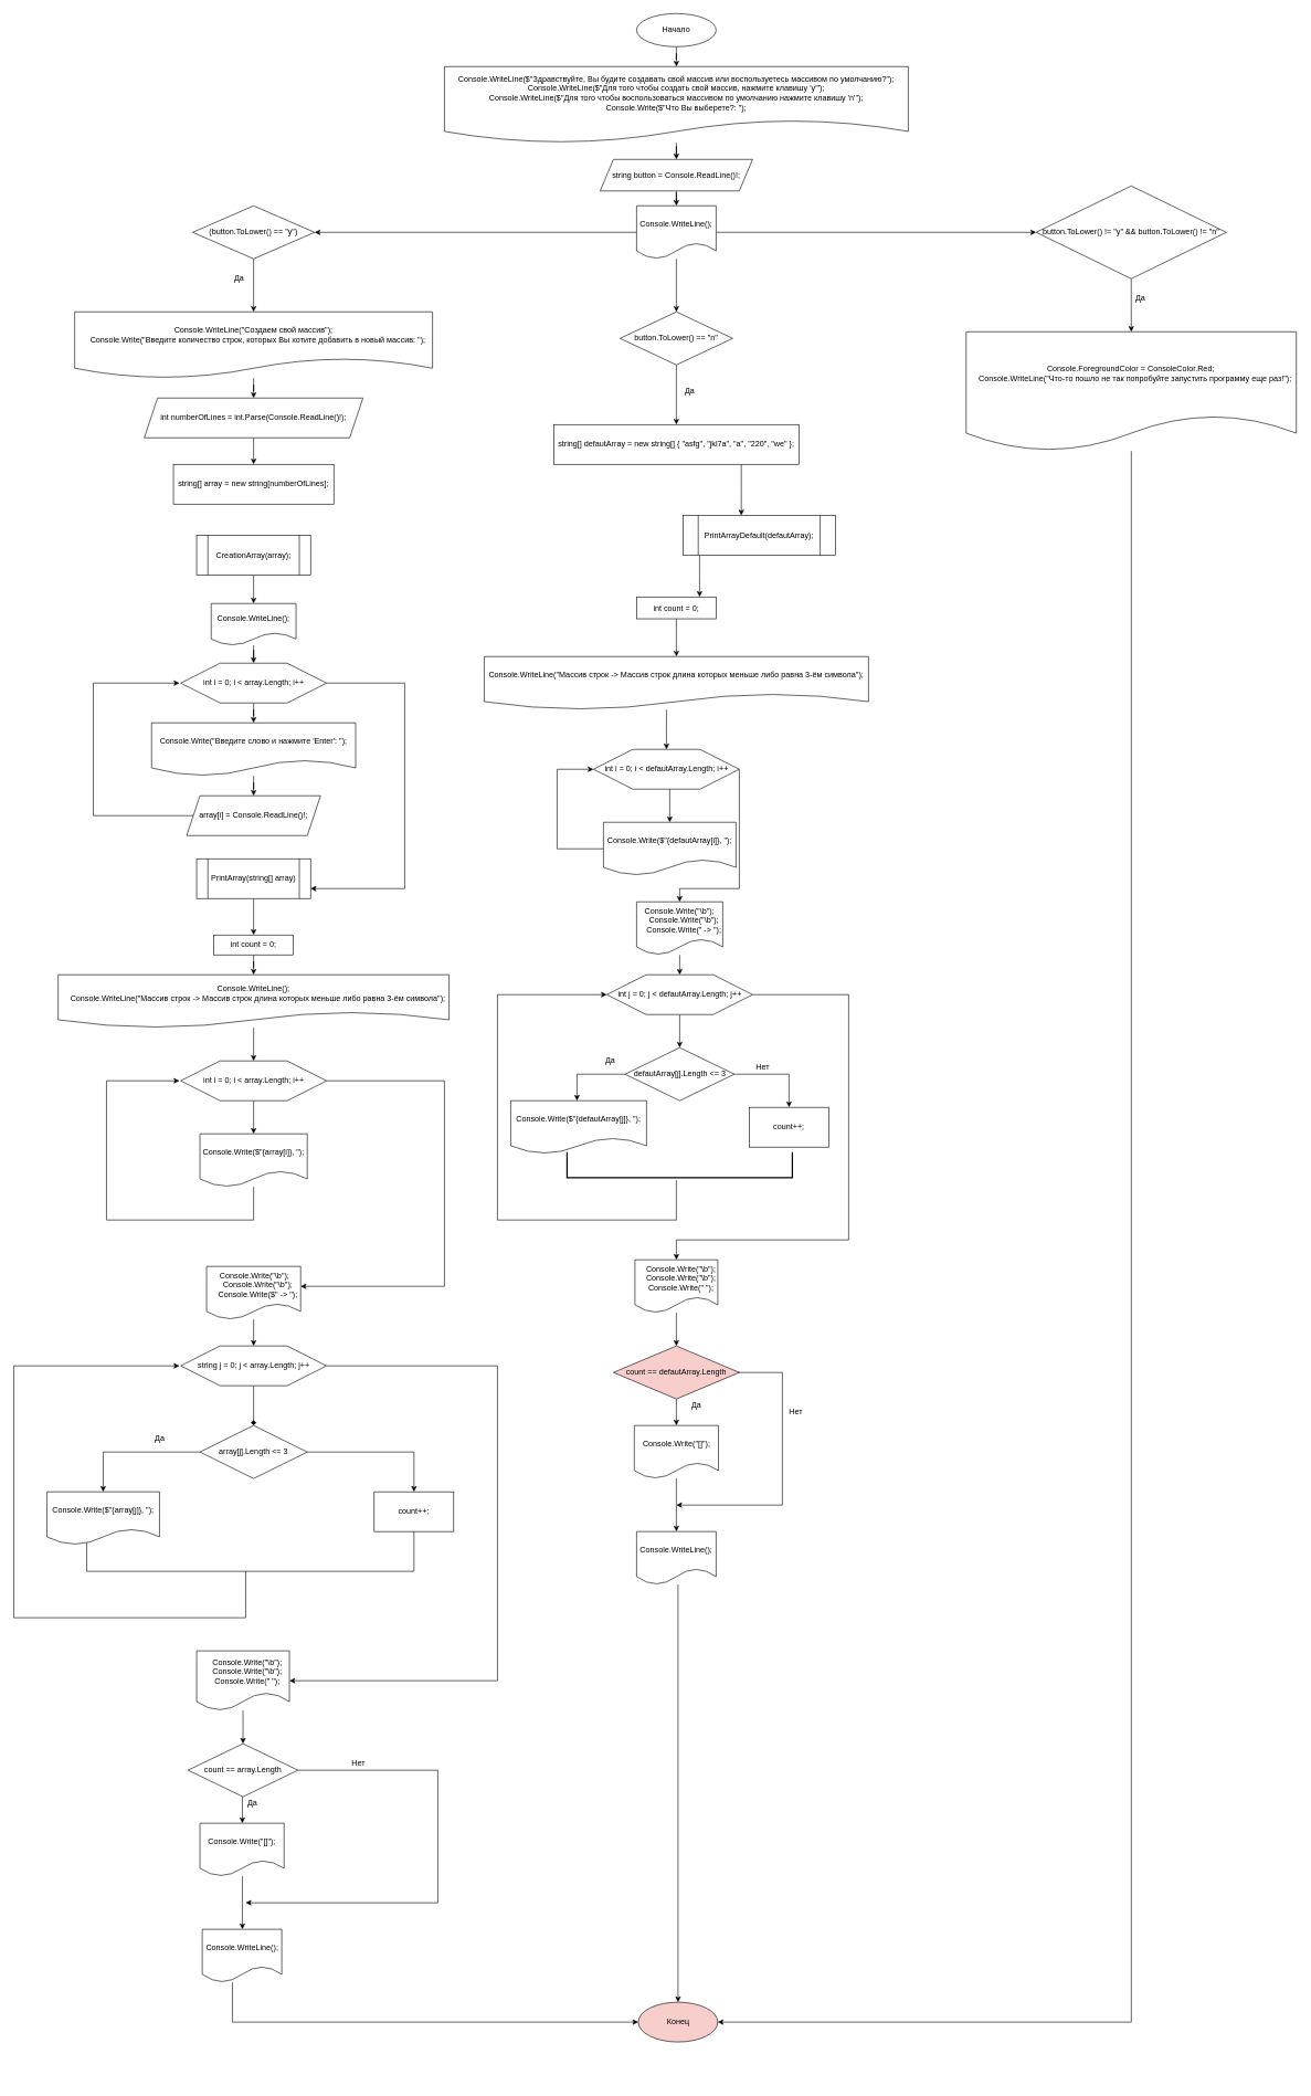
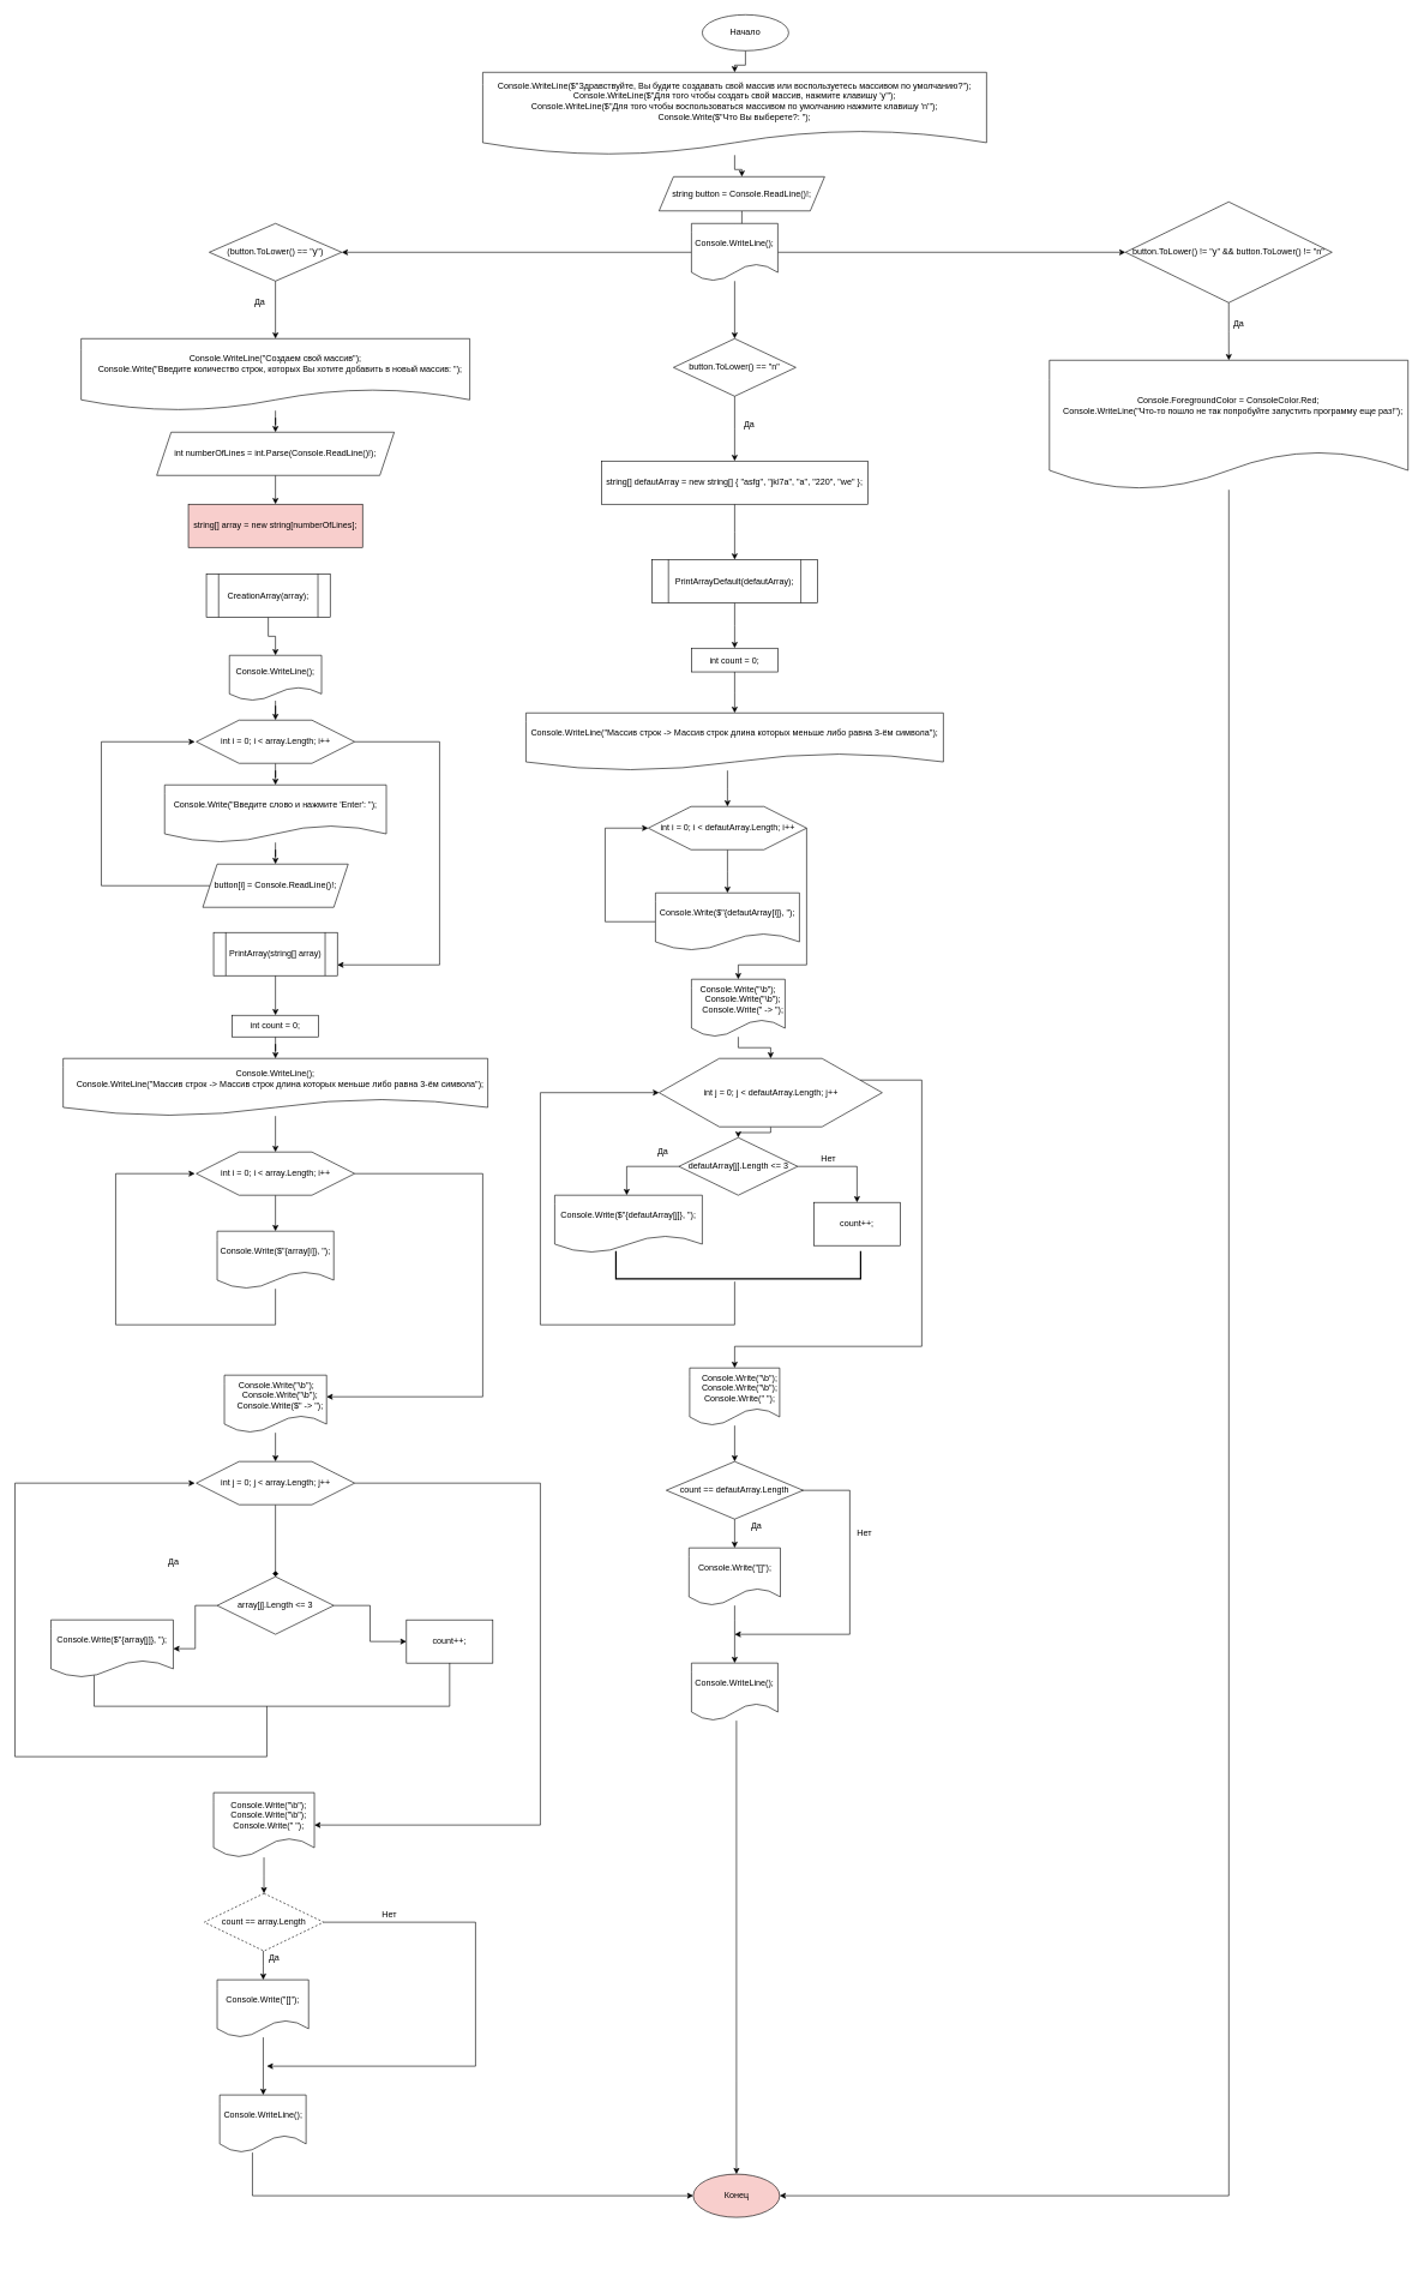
- <mxCell id="3" value="Начало" style="ellipse;whiteSpace=wrap;html=1;" vertex="1" parent="1"><mxGeometry x="960" y="20" width="120" height="50" as="geometry" /></mxCell>
+ <mxCell id="3" value="Начало" style="ellipse;whiteSpace=wrap;html=1;" vertex="1" parent="1"><mxGeometry x="975" y="20" width="120" height="50" as="geometry" /></mxCell>
- <mxCell id="7" value="string button = Console.ReadLine()!;" style="shape=parallelogram;perimeter=parallelogramPerimeter;whiteSpace=wrap;html=1;fixedSize=1;" vertex="1" parent="1"><mxGeometry x="905" y="240" width="230" height="47.5" as="geometry" /></mxCell>
+ <mxCell id="7" value="string button = Console.ReadLine()!;" style="shape=parallelogram;perimeter=parallelogramPerimeter;whiteSpace=wrap;html=1;fixedSize=1;" vertex="1" parent="1"><mxGeometry x="915" y="245" width="230" height="47.5" as="geometry" /></mxCell>
- <mxCell id="23" value="string[] array = new string[numberOfLines];" style="whiteSpace=wrap;html=1;" vertex="1" parent="1"><mxGeometry x="261" y="700" width="242" height="60" as="geometry" /></mxCell>
+ <mxCell id="23" value="string[] array = new string[numberOfLines];" style="whiteSpace=wrap;html=1;fillColor=#f8cecc;" vertex="1" parent="1"><mxGeometry x="261" y="700" width="242" height="60" as="geometry" /></mxCell>
- <mxCell id="76" value="PrintArrayDefault(defautArray);" style="shape=process;whiteSpace=wrap;html=1;backgroundOutline=1;" vertex="1" parent="1"><mxGeometry x="1030" y="777" width="230" height="60" as="geometry" /></mxCell>
+ <mxCell id="76" value="PrintArrayDefault(defautArray);" style="shape=process;whiteSpace=wrap;html=1;backgroundOutline=1;" vertex="1" parent="1"><mxGeometry x="905" y="777" width="230" height="60" as="geometry" /></mxCell>
- <mxCell id="25" value="CreationArray(array);" style="shape=process;whiteSpace=wrap;html=1;backgroundOutline=1;" vertex="1" parent="1"><mxGeometry x="296" y="807" width="172" height="60" as="geometry" /></mxCell>
+ <mxCell id="25" value="CreationArray(array);" style="shape=process;whiteSpace=wrap;html=1;backgroundOutline=1;" vertex="1" parent="1"><mxGeometry x="286" y="797" width="172" height="60" as="geometry" /></mxCell>
- <mxCell id="83" value="int i = 0; i &amp;lt; defautArray.Length; i++" style="verticalLabelPosition=middle;verticalAlign=middle;html=1;shape=hexagon;perimeter=hexagonPerimeter2;arcSize=6;size=0.27;labelPosition=center;align=center;" vertex="1" parent="1"><mxGeometry x="895" y="1130" width="220" height="60" as="geometry" /></mxCell>
+ <mxCell id="83" value="int i = 0; i &amp;lt; defautArray.Length; i++" style="verticalLabelPosition=middle;verticalAlign=middle;html=1;shape=hexagon;perimeter=hexagonPerimeter2;arcSize=6;size=0.27;labelPosition=center;align=center;" vertex="1" parent="1"><mxGeometry x="900" y="1120" width="220" height="60" as="geometry" /></mxCell>
- <mxCell id="34" value="array[i] = Console.ReadLine()!;" style="shape=parallelogram;perimeter=parallelogramPerimeter;whiteSpace=wrap;html=1;fixedSize=1;arcSize=6;" vertex="1" parent="1"><mxGeometry x="281" y="1200" width="202" height="60" as="geometry" /></mxCell>
+ <mxCell id="34" value="button[i] = Console.ReadLine()!;" style="shape=parallelogram;perimeter=parallelogramPerimeter;whiteSpace=wrap;html=1;fixedSize=1;arcSize=6;" vertex="1" parent="1"><mxGeometry x="281" y="1200" width="202" height="60" as="geometry" /></mxCell>
- <mxCell id="90" value="int j = 0; j &amp;lt; defautArray.Length; j++" style="verticalLabelPosition=middle;verticalAlign=middle;html=1;shape=hexagon;perimeter=hexagonPerimeter2;arcSize=6;size=0.27;labelPosition=center;align=center;" vertex="1" parent="1"><mxGeometry x="915" y="1470" width="220" height="60" as="geometry" /></mxCell>
+ <mxCell id="90" value="int j = 0; j &amp;lt; defautArray.Length; j++" style="verticalLabelPosition=middle;verticalAlign=middle;html=1;shape=hexagon;perimeter=hexagonPerimeter2;arcSize=6;size=0.27;labelPosition=center;align=center;" vertex="1" parent="1"><mxGeometry x="915" y="1470" width="310" height="95" as="geometry" /></mxCell>
- <mxCell id="50" value="string j = 0; j &amp;lt; array.Length; j++" style="verticalLabelPosition=middle;verticalAlign=middle;html=1;shape=hexagon;perimeter=hexagonPerimeter2;arcSize=6;size=0.27;labelPosition=center;align=center;" vertex="1" parent="1"><mxGeometry x="272" y="2030" width="220" height="60" as="geometry" /></mxCell>
+ <mxCell id="50" value="int j = 0; j &amp;lt; array.Length; j++" style="verticalLabelPosition=middle;verticalAlign=middle;html=1;shape=hexagon;perimeter=hexagonPerimeter2;arcSize=6;size=0.27;labelPosition=center;align=center;" vertex="1" parent="1"><mxGeometry x="272" y="2030" width="220" height="60" as="geometry" /></mxCell>
- <mxCell id="104" value="count == defautArray.Length" style="rhombus;whiteSpace=wrap;html=1;fillColor=#f8cecc;" vertex="1" parent="1"><mxGeometry x="925" y="2030" width="190" height="80" as="geometry" /></mxCell>
+ <mxCell id="104" value="count == defautArray.Length" style="rhombus;whiteSpace=wrap;html=1;" vertex="1" parent="1"><mxGeometry x="925" y="2030" width="190" height="80" as="geometry" /></mxCell>
- <mxCell id="53" value="array[j].Length &amp;lt;= 3" style="rhombus;whiteSpace=wrap;html=1;arcSize=6;" vertex="1" parent="1"><mxGeometry x="301" y="2150" width="162" height="80" as="geometry" /></mxCell>
+ <mxCell id="53" value="array[j].Length &amp;lt;= 3" style="rhombus;whiteSpace=wrap;html=1;arcSize=6;" vertex="1" parent="1"><mxGeometry x="301" y="2190" width="162" height="80" as="geometry" /></mxCell>
- <mxCell id="64" value="count == array.Length" style="rhombus;whiteSpace=wrap;html=1;arcSize=6;" vertex="1" parent="1"><mxGeometry x="283" y="2630" width="166" height="80" as="geometry" /></mxCell>
+ <mxCell id="64" value="count == array.Length" style="rhombus;whiteSpace=wrap;html=1;arcSize=6;dashed=1;" vertex="1" parent="1"><mxGeometry x="283" y="2630" width="166" height="80" as="geometry" /></mxCell>
